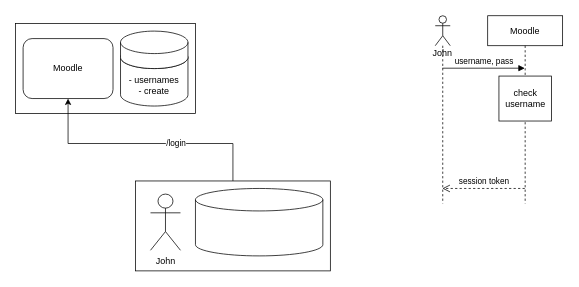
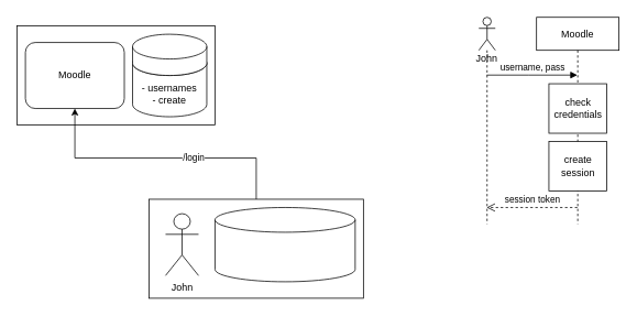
- <mxCell id="13" value="check&lt;br&gt;username" style="html=1;points=[];perimeter=orthogonalPerimeter;" vertex="1" parent="11"><mxGeometry x="15" y="80.5" width="70" height="60" as="geometry" /></mxCell>
+ <mxCell id="13" value="check&lt;br&gt;credentials" style="html=1;points=[];perimeter=orthogonalPerimeter;" vertex="1" parent="11"><mxGeometry x="15" y="80.5" width="70" height="60" as="geometry" /></mxCell>
+ <mxCell id="12" value="create&lt;br&gt;session" style="html=1;points=[];perimeter=orthogonalPerimeter;" vertex="1" parent="11"><mxGeometry x="15" y="150.5" width="70" height="60" as="geometry" /></mxCell>
